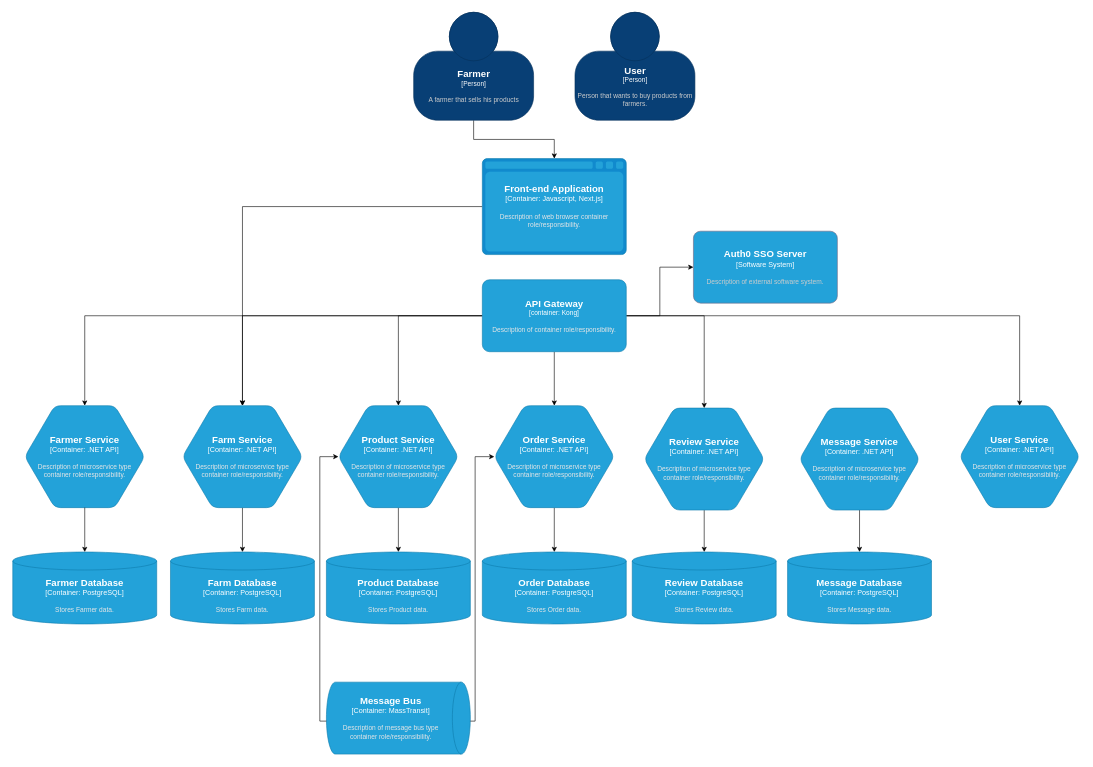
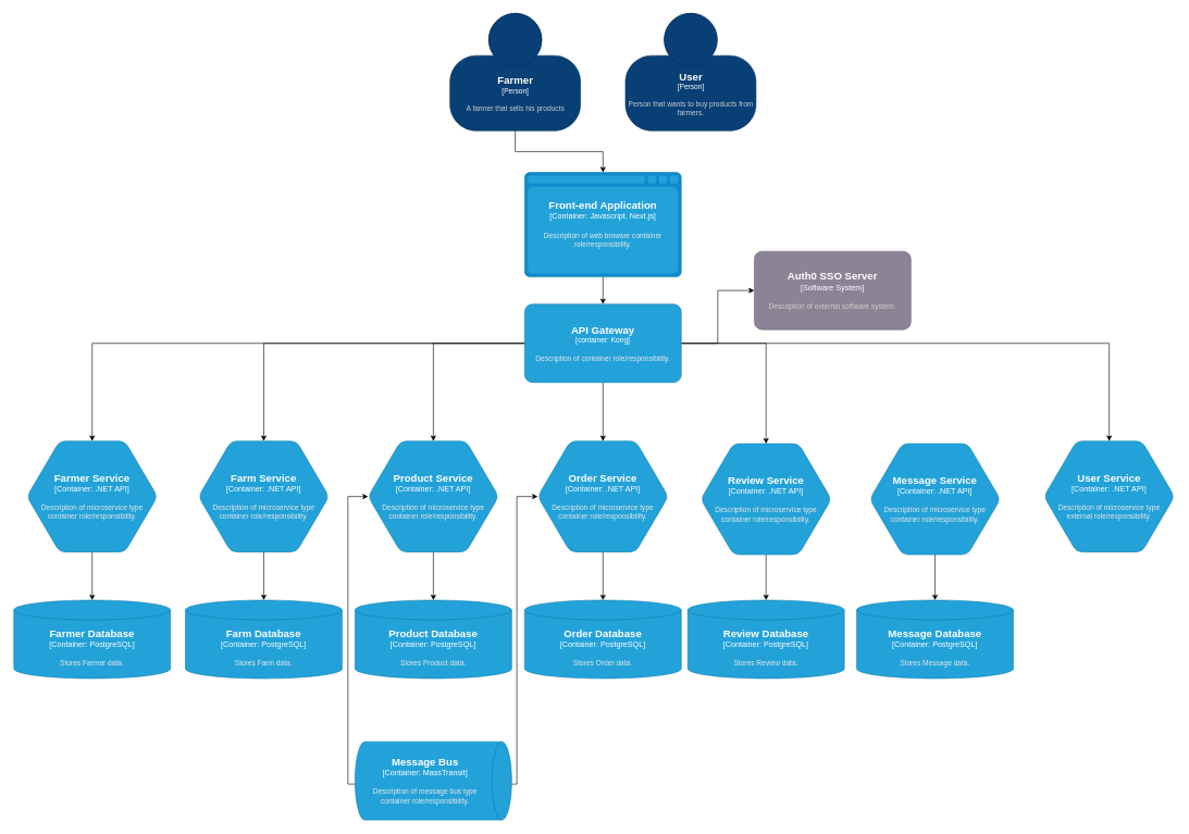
- <mxCell id="5" style="edgeStyle=orthogonalEdgeStyle;rounded=0;orthogonalLoop=1;jettySize=auto;html=1;" edge="1" parent="1" source="6" target="18"><mxGeometry relative="1" as="geometry" /></mxCell>
+ <mxCell id="5" style="edgeStyle=orthogonalEdgeStyle;rounded=0;orthogonalLoop=1;jettySize=auto;html=1;" edge="1" parent="1" source="6" target="14"><mxGeometry relative="1" as="geometry" /></mxCell>
- <mxCell id="37" value="&lt;font style=&quot;font-size: 16px&quot;&gt;&lt;b&gt;Auth0 SSO Server&lt;/b&gt;&lt;/font&gt;&lt;div&gt;[Software System]&lt;/div&gt;&lt;br&gt;&lt;div&gt;&lt;font style=&quot;font-size: 11px&quot;&gt;&lt;font color=&quot;#cccccc&quot;&gt;Description of external software system.&lt;/font&gt;&lt;/div&gt;" style="rounded=1;whiteSpace=wrap;html=1;labelBackgroundColor=none;fillColor=#23a2d9;fontColor=#ffffff;align=center;arcSize=10;strokeColor=#736782;metaEdit=1;resizable=0;points=[[0.25,0,0],[0.5,0,0],[0.75,0,0],[1,0.25,0],[1,0.5,0],[1,0.75,0],[0.75,1,0],[0.5,1,0],[0.25,1,0],[0,0.75,0],[0,0.5,0],[0,0.25,0]];" vertex="1" parent="1"><mxGeometry x="1155" y="385" width="240" height="120" as="geometry" /></mxCell>
+ <mxCell id="37" value="&lt;font style=&quot;font-size: 16px&quot;&gt;&lt;b&gt;Auth0 SSO Server&lt;/b&gt;&lt;/font&gt;&lt;div&gt;[Software System]&lt;/div&gt;&lt;br&gt;&lt;div&gt;&lt;font style=&quot;font-size: 11px&quot;&gt;&lt;font color=&quot;#cccccc&quot;&gt;Description of external software system.&lt;/font&gt;&lt;/div&gt;" style="rounded=1;whiteSpace=wrap;html=1;labelBackgroundColor=none;fillColor=#8C8496;fontColor=#ffffff;align=center;arcSize=10;strokeColor=#736782;metaEdit=1;resizable=0;points=[[0.25,0,0],[0.5,0,0],[0.75,0,0],[1,0.25,0],[1,0.5,0],[1,0.75,0],[0.75,1,0],[0.5,1,0],[0.25,1,0],[0,0.75,0],[0,0.5,0],[0,0.25,0]];" vertex="1" parent="1"><mxGeometry x="1155" y="385" width="240" height="120" as="geometry" /></mxCell>
- <mxCell id="23" value="&lt;font style=&quot;font-size: 16px&quot;&gt;&lt;b&gt;User Service&lt;/b&gt;&lt;/font&gt;&lt;div&gt;[Container:&amp;nbsp;.NET API]&lt;/div&gt;&lt;br&gt;&lt;div&gt;&lt;font style=&quot;font-size: 11px&quot;&gt;&lt;font color=&quot;#E6E6E6&quot;&gt;Description of microservice type container role/responsibility.&lt;/font&gt;&lt;/div&gt;" style="shape=hexagon;size=50;perimeter=hexagonPerimeter2;whiteSpace=wrap;html=1;fixedSize=1;rounded=1;labelBackgroundColor=none;fillColor=#23A2D9;fontSize=12;fontColor=#ffffff;align=center;strokeColor=#0E7DAD;metaEdit=1;points=[[0.5,0,0],[1,0.25,0],[1,0.5,0],[1,0.75,0],[0.5,1,0],[0,0.75,0],[0,0.5,0],[0,0.25,0]];resizable=0;" vertex="1" parent="1"><mxGeometry x="1599" y="676" width="200" height="170" as="geometry" /></mxCell>
+ <mxCell id="23" value="&lt;font style=&quot;font-size: 16px&quot;&gt;&lt;b&gt;User Service&lt;/b&gt;&lt;/font&gt;&lt;div&gt;[Container:&amp;nbsp;.NET API]&lt;/div&gt;&lt;br&gt;&lt;div&gt;&lt;font style=&quot;font-size: 11px&quot;&gt;&lt;font color=&quot;#E6E6E6&quot;&gt;Description of microservice type external role/responsibility.&lt;/font&gt;&lt;/div&gt;" style="shape=hexagon;size=50;perimeter=hexagonPerimeter2;whiteSpace=wrap;html=1;fixedSize=1;rounded=1;labelBackgroundColor=none;fillColor=#23A2D9;fontSize=12;fontColor=#ffffff;align=center;strokeColor=#0E7DAD;metaEdit=1;points=[[0.5,0,0],[1,0.25,0],[1,0.5,0],[1,0.75,0],[0.5,1,0],[0,0.75,0],[0,0.5,0],[0,0.25,0]];resizable=0;" vertex="1" parent="1"><mxGeometry x="1599" y="676" width="200" height="170" as="geometry" /></mxCell>
